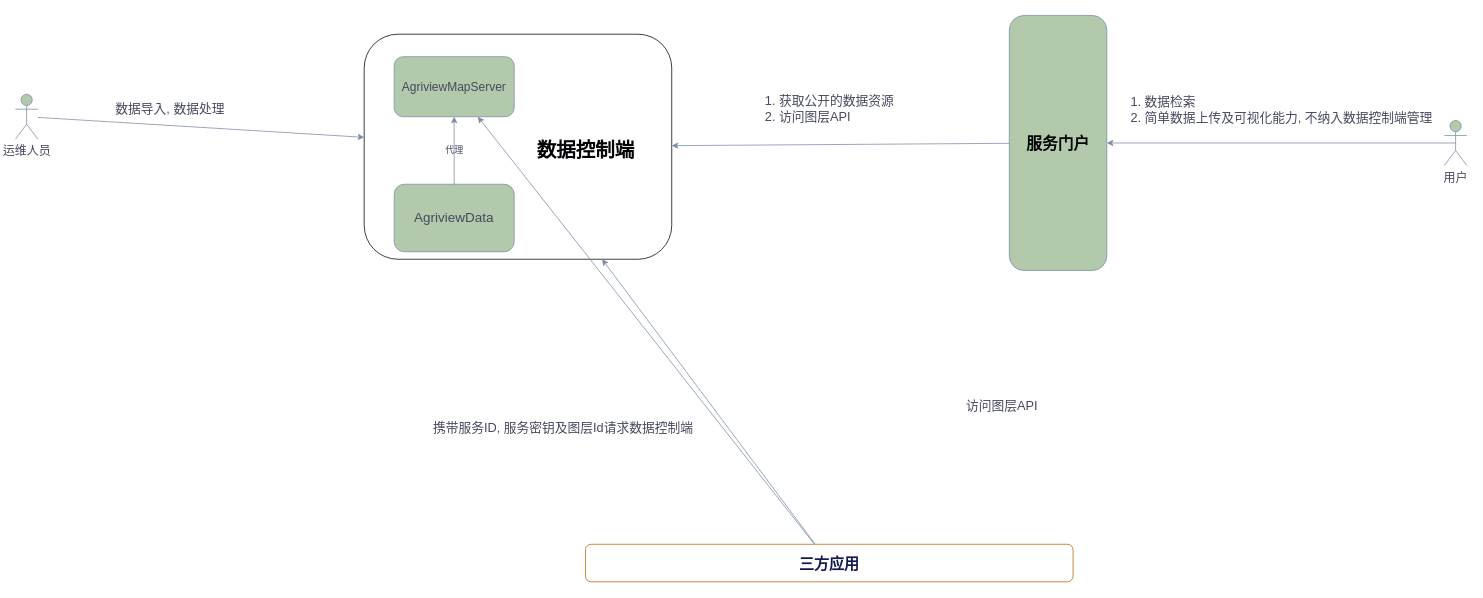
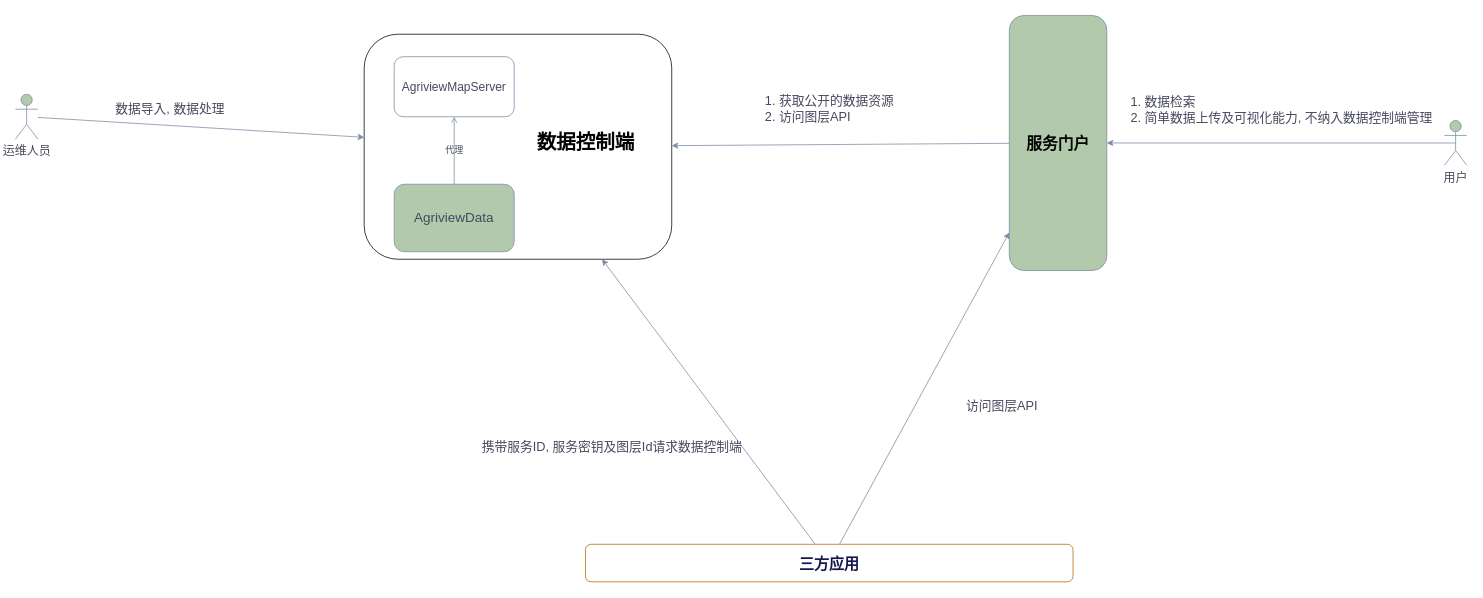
- <mxCell id="8" value="&lt;font style=&quot;font-size: 16px;&quot;&gt;AgriviewMapServer&lt;/font&gt;" style="rounded=1;whiteSpace=wrap;html=1;strokeColor=#788AA3;fontColor=#46495D;fillColor=#B2C9AB;fontSize=16;" vertex="1" parent="1"><mxGeometry x="525" y="75" width="160" height="80" as="geometry" /></mxCell>
+ <mxCell id="8" value="&lt;font style=&quot;font-size: 16px;&quot;&gt;AgriviewMapServer&lt;/font&gt;" style="rounded=1;whiteSpace=wrap;html=1;strokeColor=#788AA3;fontColor=#46495D;fillColor=#ffffff;fontSize=16;" vertex="1" parent="1"><mxGeometry x="525" y="75" width="160" height="80" as="geometry" /></mxCell>
- <mxCell id="11" value="" style="endArrow=classic;html=1;rounded=0;strokeColor=#788AA3;fontColor=#46495D;fillColor=#B2C9AB;entryX=0.5;entryY=1;entryDx=0;entryDy=0;" edge="1" parent="1" source="7" target="8"><mxGeometry width="50" height="50" relative="1" as="geometry"><mxPoint x="1035" y="195" as="sourcePoint" /><mxPoint x="1085" y="145" as="targetPoint" /></mxGeometry></mxCell>
+ <mxCell id="11" value="" style="endArrow=open;html=1;rounded=0;strokeColor=#788AA3;fontColor=#46495D;fillColor=#B2C9AB;entryX=0.5;entryY=1;entryDx=0;entryDy=0;" edge="1" parent="1" source="7" target="8"><mxGeometry width="50" height="50" relative="1" as="geometry"><mxPoint x="1035" y="195" as="sourcePoint" /><mxPoint x="1085" y="145" as="targetPoint" /></mxGeometry></mxCell>
- <mxCell id="10" value="&lt;font color=&quot;#010305&quot;&gt;数据控制端&lt;/font&gt;" style="text;html=1;align=center;verticalAlign=middle;resizable=0;points=[];autosize=1;fontSize=26;fontStyle=1;fontColor=#3BA3FF;" vertex="1" parent="1"><mxGeometry x="705" y="180" width="150" height="40" as="geometry" /></mxCell>
+ <mxCell id="10" value="&lt;font color=&quot;#010305&quot;&gt;数据控制端&lt;/font&gt;" style="text;html=1;align=center;verticalAlign=middle;resizable=0;points=[];autosize=1;fontSize=26;fontStyle=1;fontColor=#3BA3FF;" vertex="1" parent="1"><mxGeometry x="705" y="170" width="150" height="40" as="geometry" /></mxCell>
- <mxCell id="18" value="" style="endArrow=classic;html=1;rounded=0;strokeColor=#788AA3;fontColor=#46495D;fillColor=#B2C9AB;" edge="1" parent="1" source="5" target="8"><mxGeometry width="50" height="50" relative="1" as="geometry"><mxPoint x="1095" y="595" as="sourcePoint" /><mxPoint x="1145" y="545" as="targetPoint" /></mxGeometry></mxCell>
+ <mxCell id="18" value="" style="endArrow=classic;html=1;rounded=0;strokeColor=#788AA3;fontColor=#46495D;fillColor=#B2C9AB;" edge="1" parent="1" source="5" target="3"><mxGeometry width="50" height="50" relative="1" as="geometry"><mxPoint x="1095" y="595" as="sourcePoint" /><mxPoint x="1145" y="545" as="targetPoint" /></mxGeometry></mxCell>
- <mxCell id="21" value="&lt;font style=&quot;font-size: 17px;&quot;&gt;携带服务ID, 服务密钥及图层Id请求数据控制端&lt;/font&gt;" style="text;html=1;align=center;verticalAlign=middle;resizable=0;points=[];autosize=1;strokeColor=none;fillColor=none;fontColor=#46495D;" vertex="1" parent="1"><mxGeometry x="565" y="556" width="370" height="30" as="geometry" /></mxCell>
+ <mxCell id="21" value="&lt;font style=&quot;font-size: 17px;&quot;&gt;携带服务ID, 服务密钥及图层Id请求数据控制端&lt;/font&gt;" style="text;html=1;align=center;verticalAlign=middle;resizable=0;points=[];autosize=1;strokeColor=none;fillColor=none;fontColor=#46495D;" vertex="1" parent="1"><mxGeometry x="630" y="581" width="370" height="30" as="geometry" /></mxCell>
